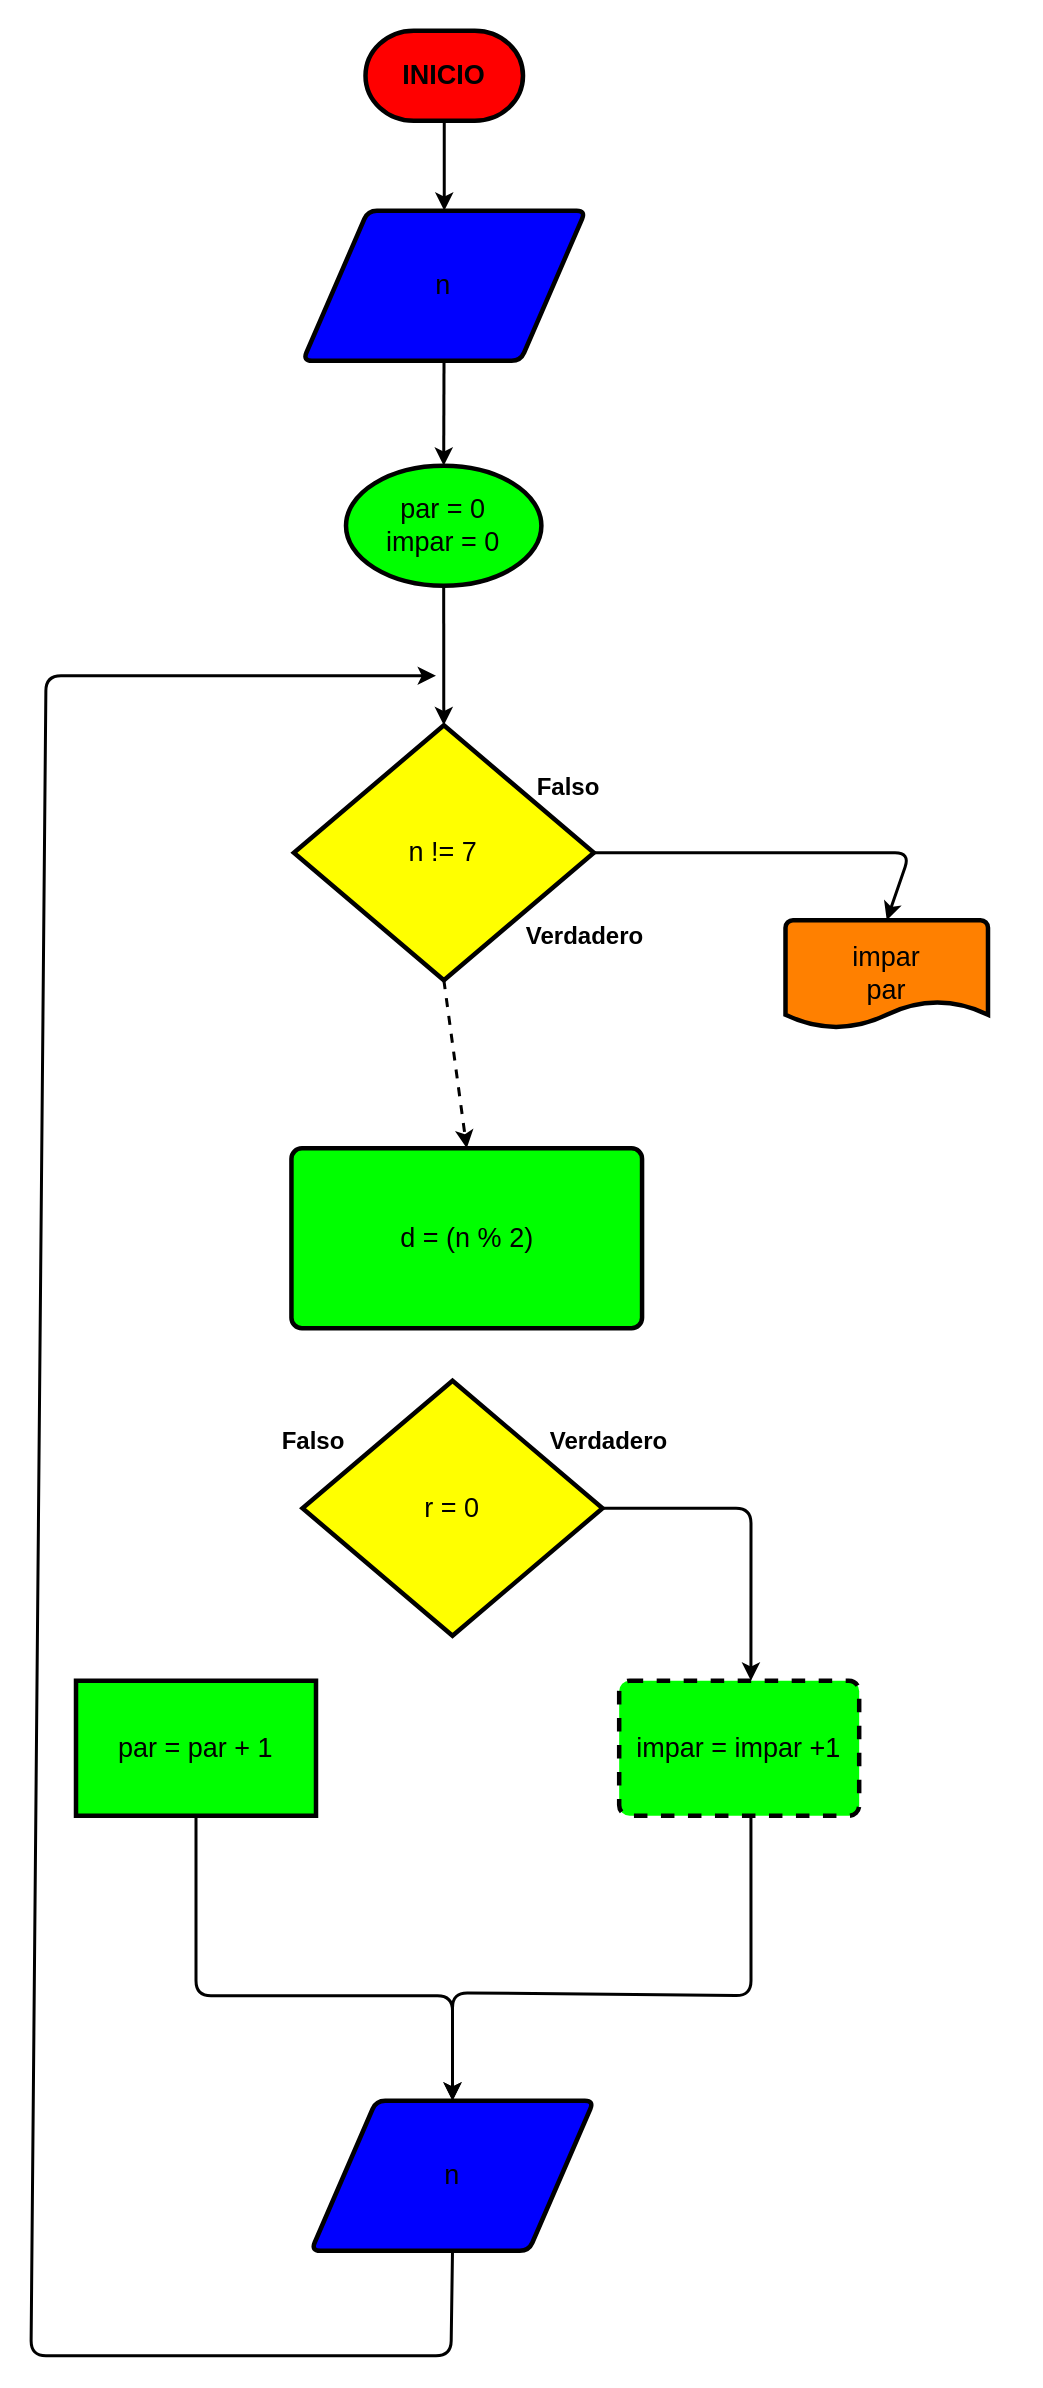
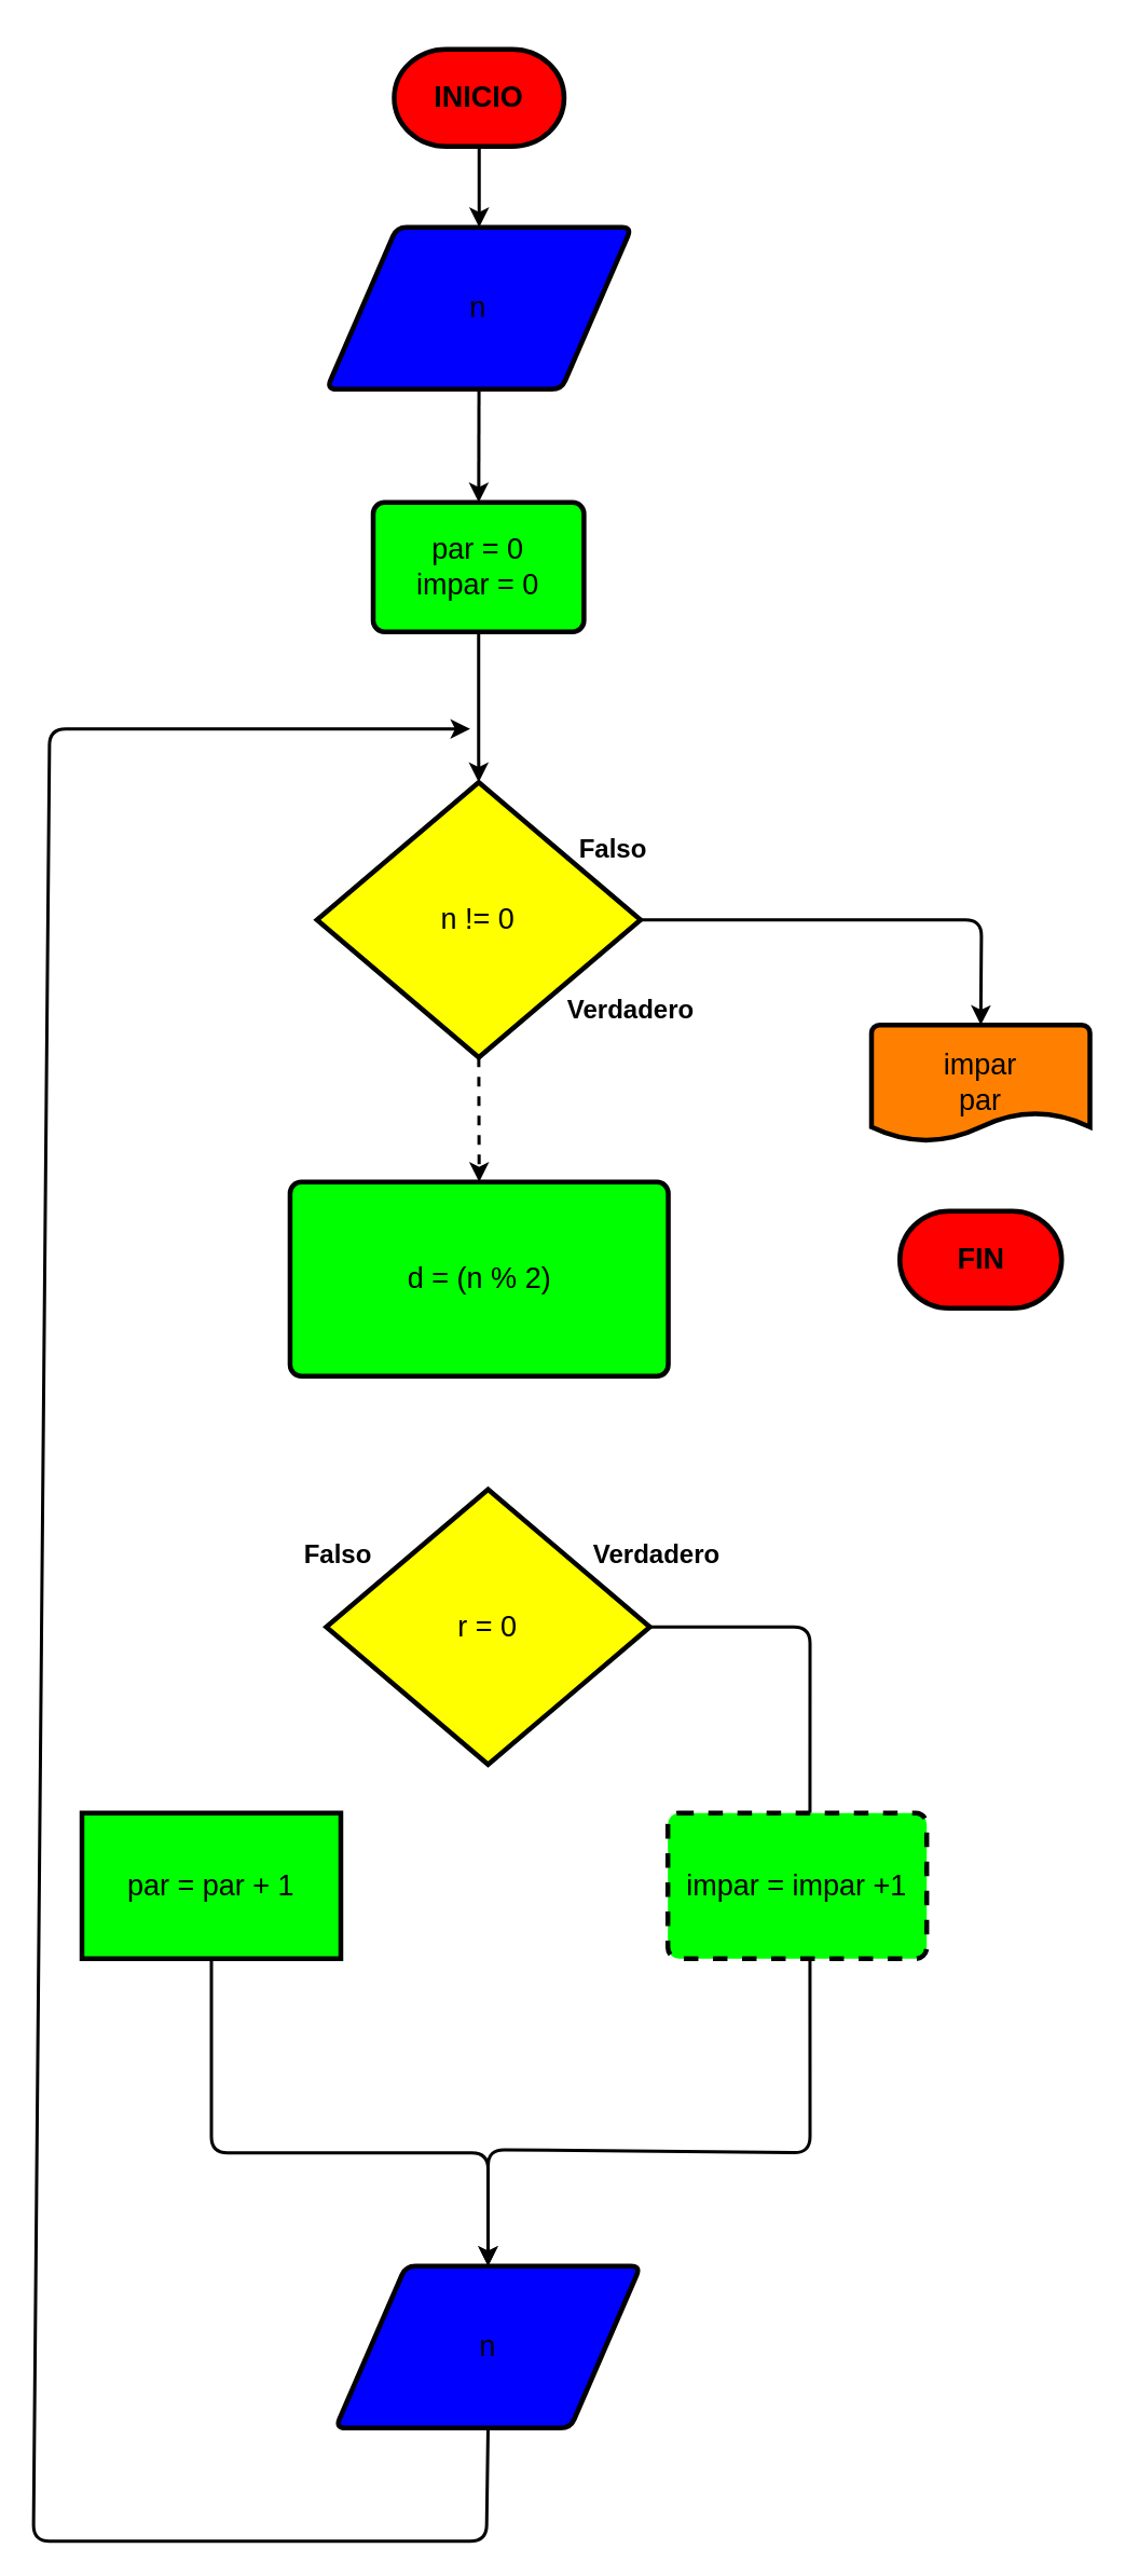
- <mxCell id="5" value="INICIO" style="strokeWidth=3;html=1;shape=mxgraph.flowchart.terminator;whiteSpace=wrap;fontSize=18;fillColor=#FF0000;fontStyle=1;fontColor=#000000;strokeColor=#000000;" parent="1" vertex="1"><mxGeometry x="243" y="20" width="105" height="60" as="geometry" /></mxCell>
+ <mxCell id="5" value="INICIO" style="strokeWidth=3;html=1;shape=mxgraph.flowchart.terminator;whiteSpace=wrap;fontSize=18;fillColor=#FF0000;fontStyle=1;fontColor=#000000;strokeColor=#000000;" parent="1" vertex="1"><mxGeometry x="243" y="30" width="105" height="60" as="geometry" /></mxCell>
- <mxCell id="15" value="&lt;font style=&quot;font-size: 18px&quot;&gt;&lt;div&gt;par = 0&lt;/div&gt;&lt;div&gt;impar = 0&lt;/div&gt;&lt;/font&gt;" style="ellipse;whiteSpace=wrap;html=1;absoluteArcSize=1;arcSize=14;strokeWidth=3;fillColor=#00FF00;fontColor=#000000;strokeColor=#000000;" parent="1" vertex="1"><mxGeometry x="230" y="310" width="130.26" height="80" as="geometry" /></mxCell>
+ <mxCell id="15" value="&lt;font style=&quot;font-size: 18px&quot;&gt;&lt;div&gt;par = 0&lt;/div&gt;&lt;div&gt;impar = 0&lt;/div&gt;&lt;/font&gt;" style="rounded=1;whiteSpace=wrap;html=1;absoluteArcSize=1;arcSize=14;strokeWidth=3;fillColor=#00FF00;fontColor=#000000;strokeColor=#000000;" parent="1" vertex="1"><mxGeometry x="230" y="310" width="130.26" height="80" as="geometry" /></mxCell>
- <mxCell id="9" value="&lt;div&gt;&lt;/div&gt;&lt;font face=&quot;helvetica&quot;&gt;&lt;span style=&quot;font-size: 18px&quot;&gt;n != 7&lt;/span&gt;&lt;/font&gt;" style="strokeWidth=3;html=1;shape=mxgraph.flowchart.decision;whiteSpace=wrap;fillColor=#FFFF00;fontColor=#000000;strokeColor=#000000;" parent="1" vertex="1"><mxGeometry x="195.25" y="483" width="200" height="170" as="geometry" /></mxCell>
+ <mxCell id="9" value="&lt;div&gt;&lt;/div&gt;&lt;font face=&quot;helvetica&quot;&gt;&lt;span style=&quot;font-size: 18px&quot;&gt;n != 0&lt;/span&gt;&lt;/font&gt;" style="strokeWidth=3;html=1;shape=mxgraph.flowchart.decision;whiteSpace=wrap;fillColor=#FFFF00;fontColor=#000000;strokeColor=#000000;" parent="1" vertex="1"><mxGeometry x="195.25" y="483" width="200" height="170" as="geometry" /></mxCell>
- <mxCell id="13" value="impar&lt;br&gt;par" style="strokeWidth=3;html=1;shape=mxgraph.flowchart.document2;whiteSpace=wrap;size=0.25;fontSize=18;fillColor=#FF8000;fontColor=#000000;strokeColor=#000000;" parent="1" vertex="1"><mxGeometry x="523" y="613" width="135" height="72" as="geometry" /></mxCell>
+ <mxCell id="13" value="impar&lt;br&gt;par" style="strokeWidth=3;html=1;shape=mxgraph.flowchart.document2;whiteSpace=wrap;size=0.25;fontSize=18;fillColor=#FF8000;fontColor=#000000;strokeColor=#000000;" parent="1" vertex="1"><mxGeometry x="538" y="633" width="135" height="72" as="geometry" /></mxCell>
+ <mxCell id="6" value="FIN" style="strokeWidth=3;html=1;shape=mxgraph.flowchart.terminator;whiteSpace=wrap;fontSize=18;fillColor=#FF0000;fontColor=#000000;strokeColor=#000000;fontStyle=1" parent="1" vertex="1"><mxGeometry x="555.5" y="748" width="100" height="60" as="geometry" /></mxCell>
- <mxCell id="12" value="&lt;font style=&quot;font-size: 18px&quot;&gt;&lt;div&gt;d = (n % 2)&lt;/div&gt;&lt;/font&gt;" style="rounded=1;whiteSpace=wrap;html=1;absoluteArcSize=1;arcSize=14;strokeWidth=3;fillColor=#00FF00;fontColor=#000000;strokeColor=#000000;" parent="1" vertex="1"><mxGeometry x="193.63" y="765" width="233.74" height="120" as="geometry" /></mxCell>
+ <mxCell id="12" value="&lt;font style=&quot;font-size: 18px&quot;&gt;&lt;div&gt;d = (n % 2)&lt;/div&gt;&lt;/font&gt;" style="rounded=1;whiteSpace=wrap;html=1;absoluteArcSize=1;arcSize=14;strokeWidth=3;fillColor=#00FF00;fontColor=#000000;strokeColor=#000000;" parent="1" vertex="1"><mxGeometry x="178.63" y="730" width="233.74" height="120" as="geometry" /></mxCell>
- <mxCell id="16" style="edgeStyle=none;html=1;exitX=1;exitY=0.5;exitDx=0;exitDy=0;exitPerimeter=0;strokeColor=#000000;strokeWidth=2;entryX=0.549;entryY=0;entryDx=0;entryDy=0;entryPerimeter=0;" parent="1" source="17" target="19" edge="1"><mxGeometry relative="1" as="geometry"><mxPoint x="490" y="1158" as="targetPoint" /><Array as="points"><mxPoint x="500" y="1005" /></Array></mxGeometry></mxCell>
+ <mxCell id="16" style="edgeStyle=none;html=1;exitX=1;exitY=0.5;exitDx=0;exitDy=0;exitPerimeter=0;strokeColor=#000000;strokeWidth=2;entryX=0.549;entryY=0;entryDx=0;entryDy=0;entryPerimeter=0;endArrow=none;" parent="1" source="17" target="19" edge="1"><mxGeometry relative="1" as="geometry"><mxPoint x="490" y="1158" as="targetPoint" /><Array as="points"><mxPoint x="500" y="1005" /></Array></mxGeometry></mxCell>
